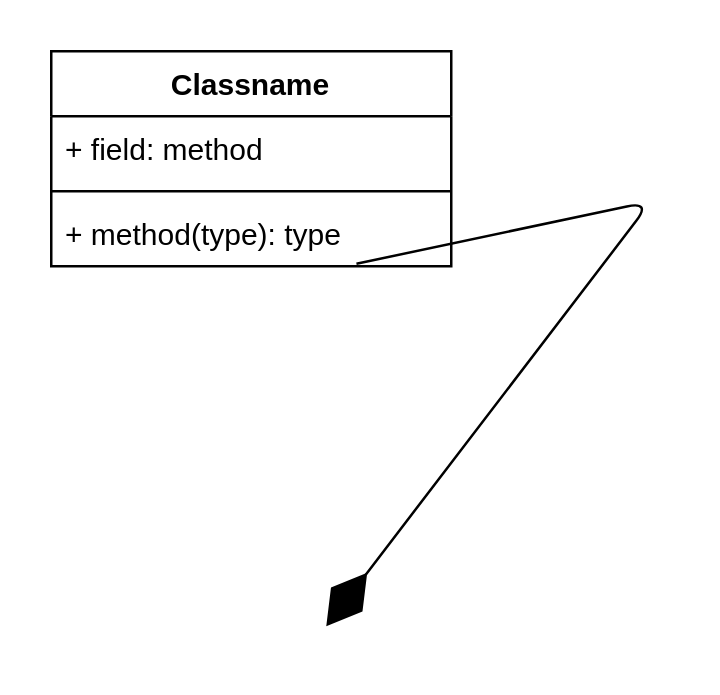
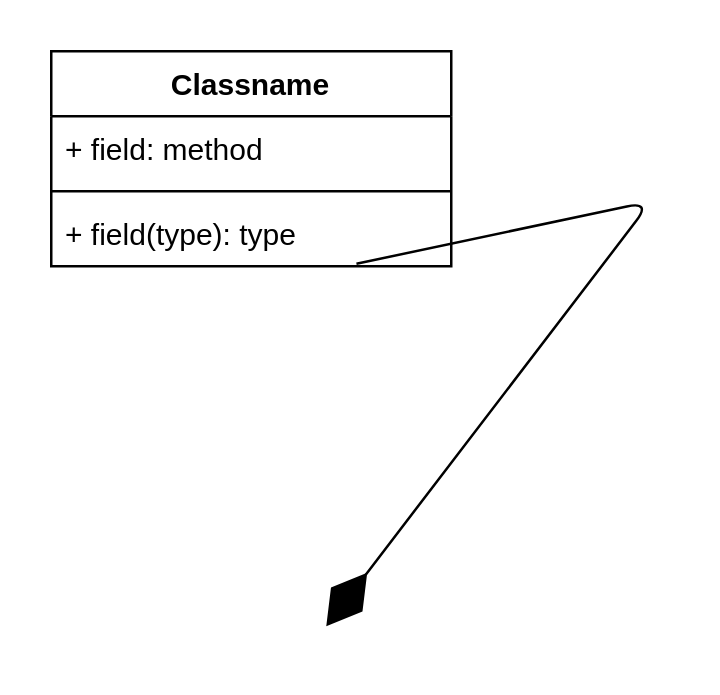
- <mxCell id="6" value="+ method(type): type" style="text;strokeColor=none;fillColor=none;align=left;verticalAlign=top;spacingLeft=4;spacingRight=4;overflow=hidden;rotatable=0;points=[[0,0.5],[1,0.5]];portConstraint=eastwest;" vertex="1" parent="2"><mxGeometry y="60" width="160" height="26" as="geometry" /></mxCell>
+ <mxCell id="6" value="+ field(type): type" style="text;strokeColor=none;fillColor=none;align=left;verticalAlign=top;spacingLeft=4;spacingRight=4;overflow=hidden;rotatable=0;points=[[0,0.5],[1,0.5]];portConstraint=eastwest;" vertex="1" parent="2"><mxGeometry y="60" width="160" height="26" as="geometry" /></mxCell>
